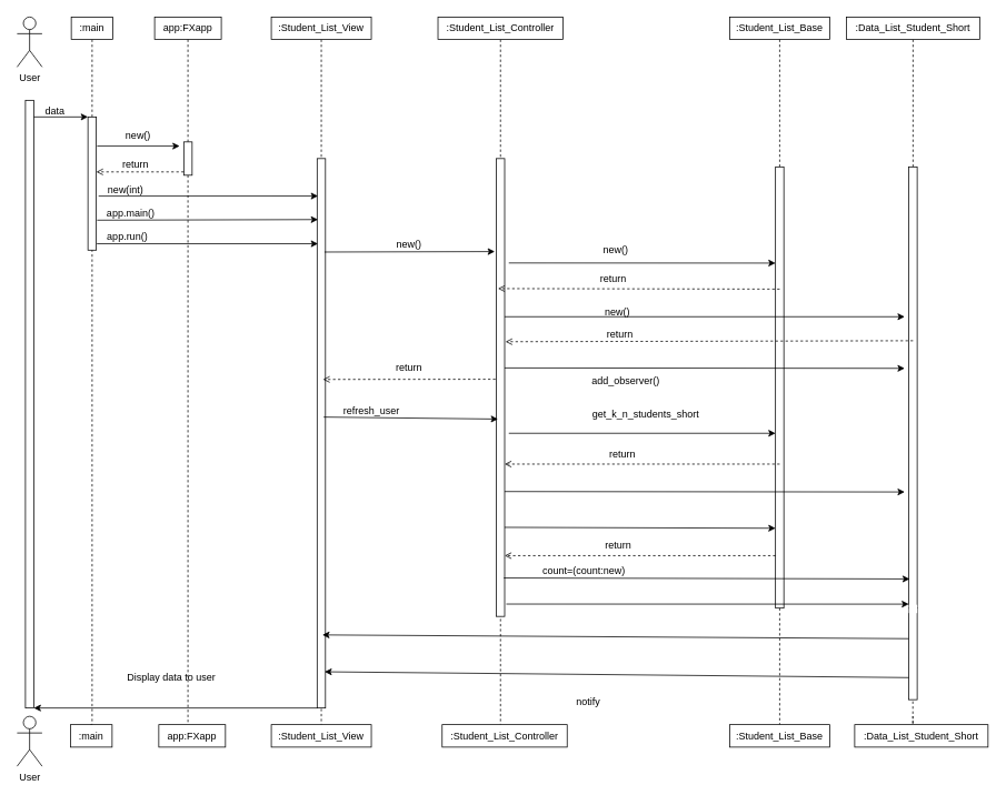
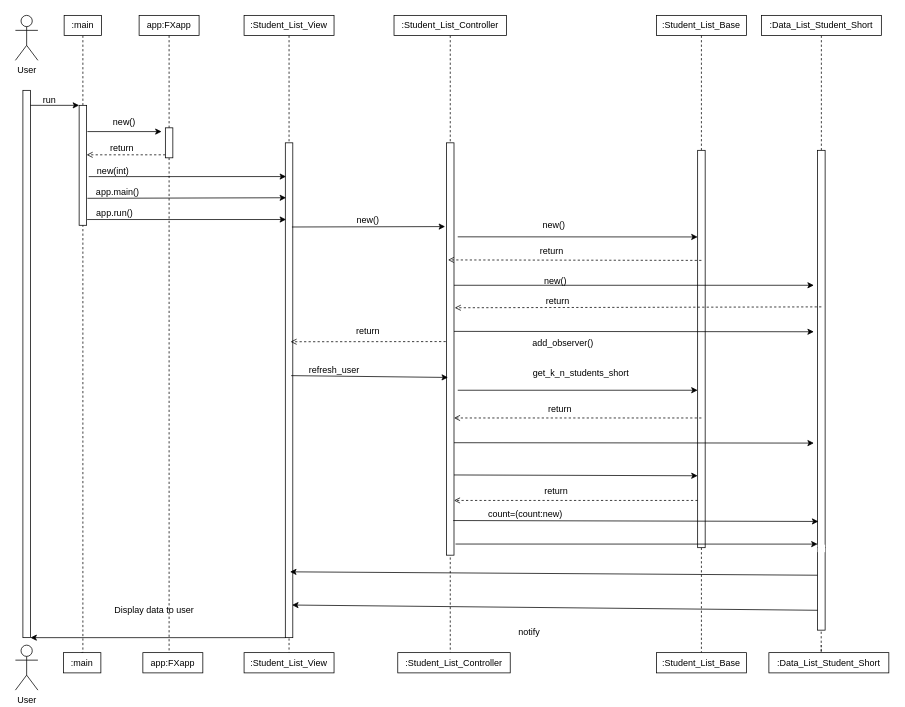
- <mxCell id="23" value="data" style="text;html=1;align=center;verticalAlign=middle;resizable=0;points=[];autosize=1;strokeColor=none;fillColor=none;" vertex="1" parent="1"><mxGeometry x="45" y="118" width="40" height="30" as="geometry" /></mxCell>
+ <mxCell id="23" value="run" style="text;html=1;align=center;verticalAlign=middle;resizable=0;points=[];autosize=1;strokeColor=none;fillColor=none;" vertex="1" parent="1"><mxGeometry x="45" y="118" width="40" height="30" as="geometry" /></mxCell>
